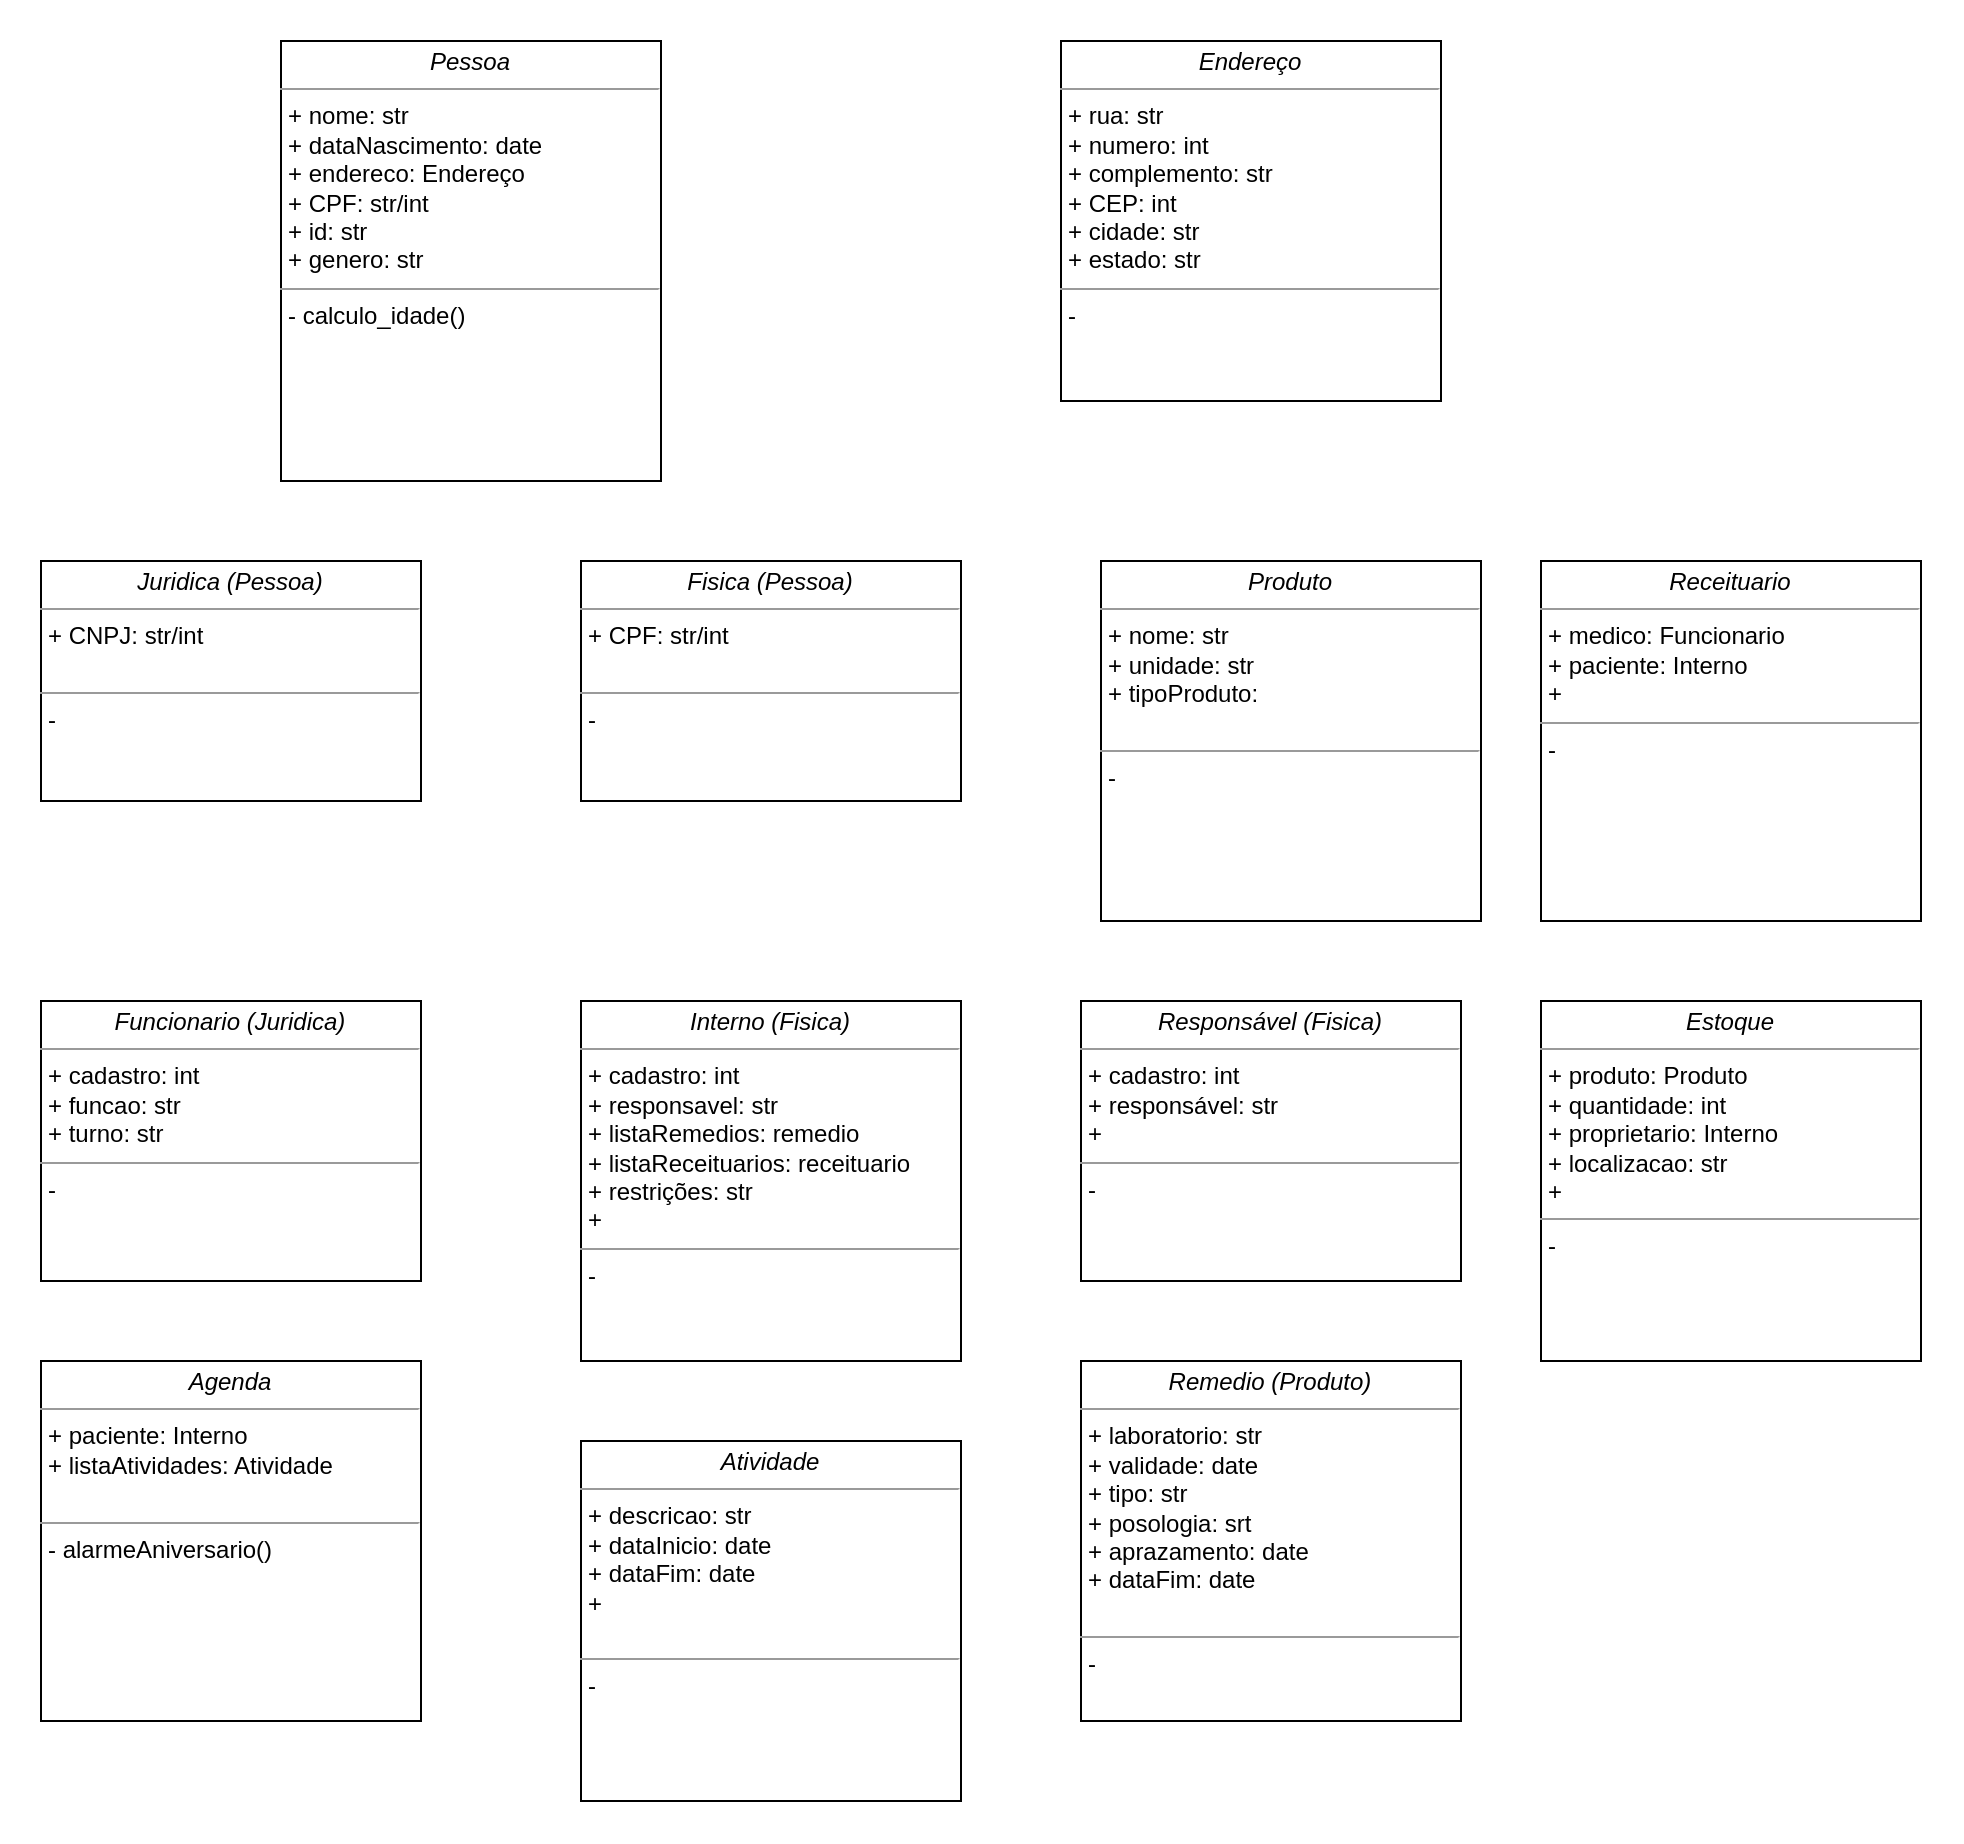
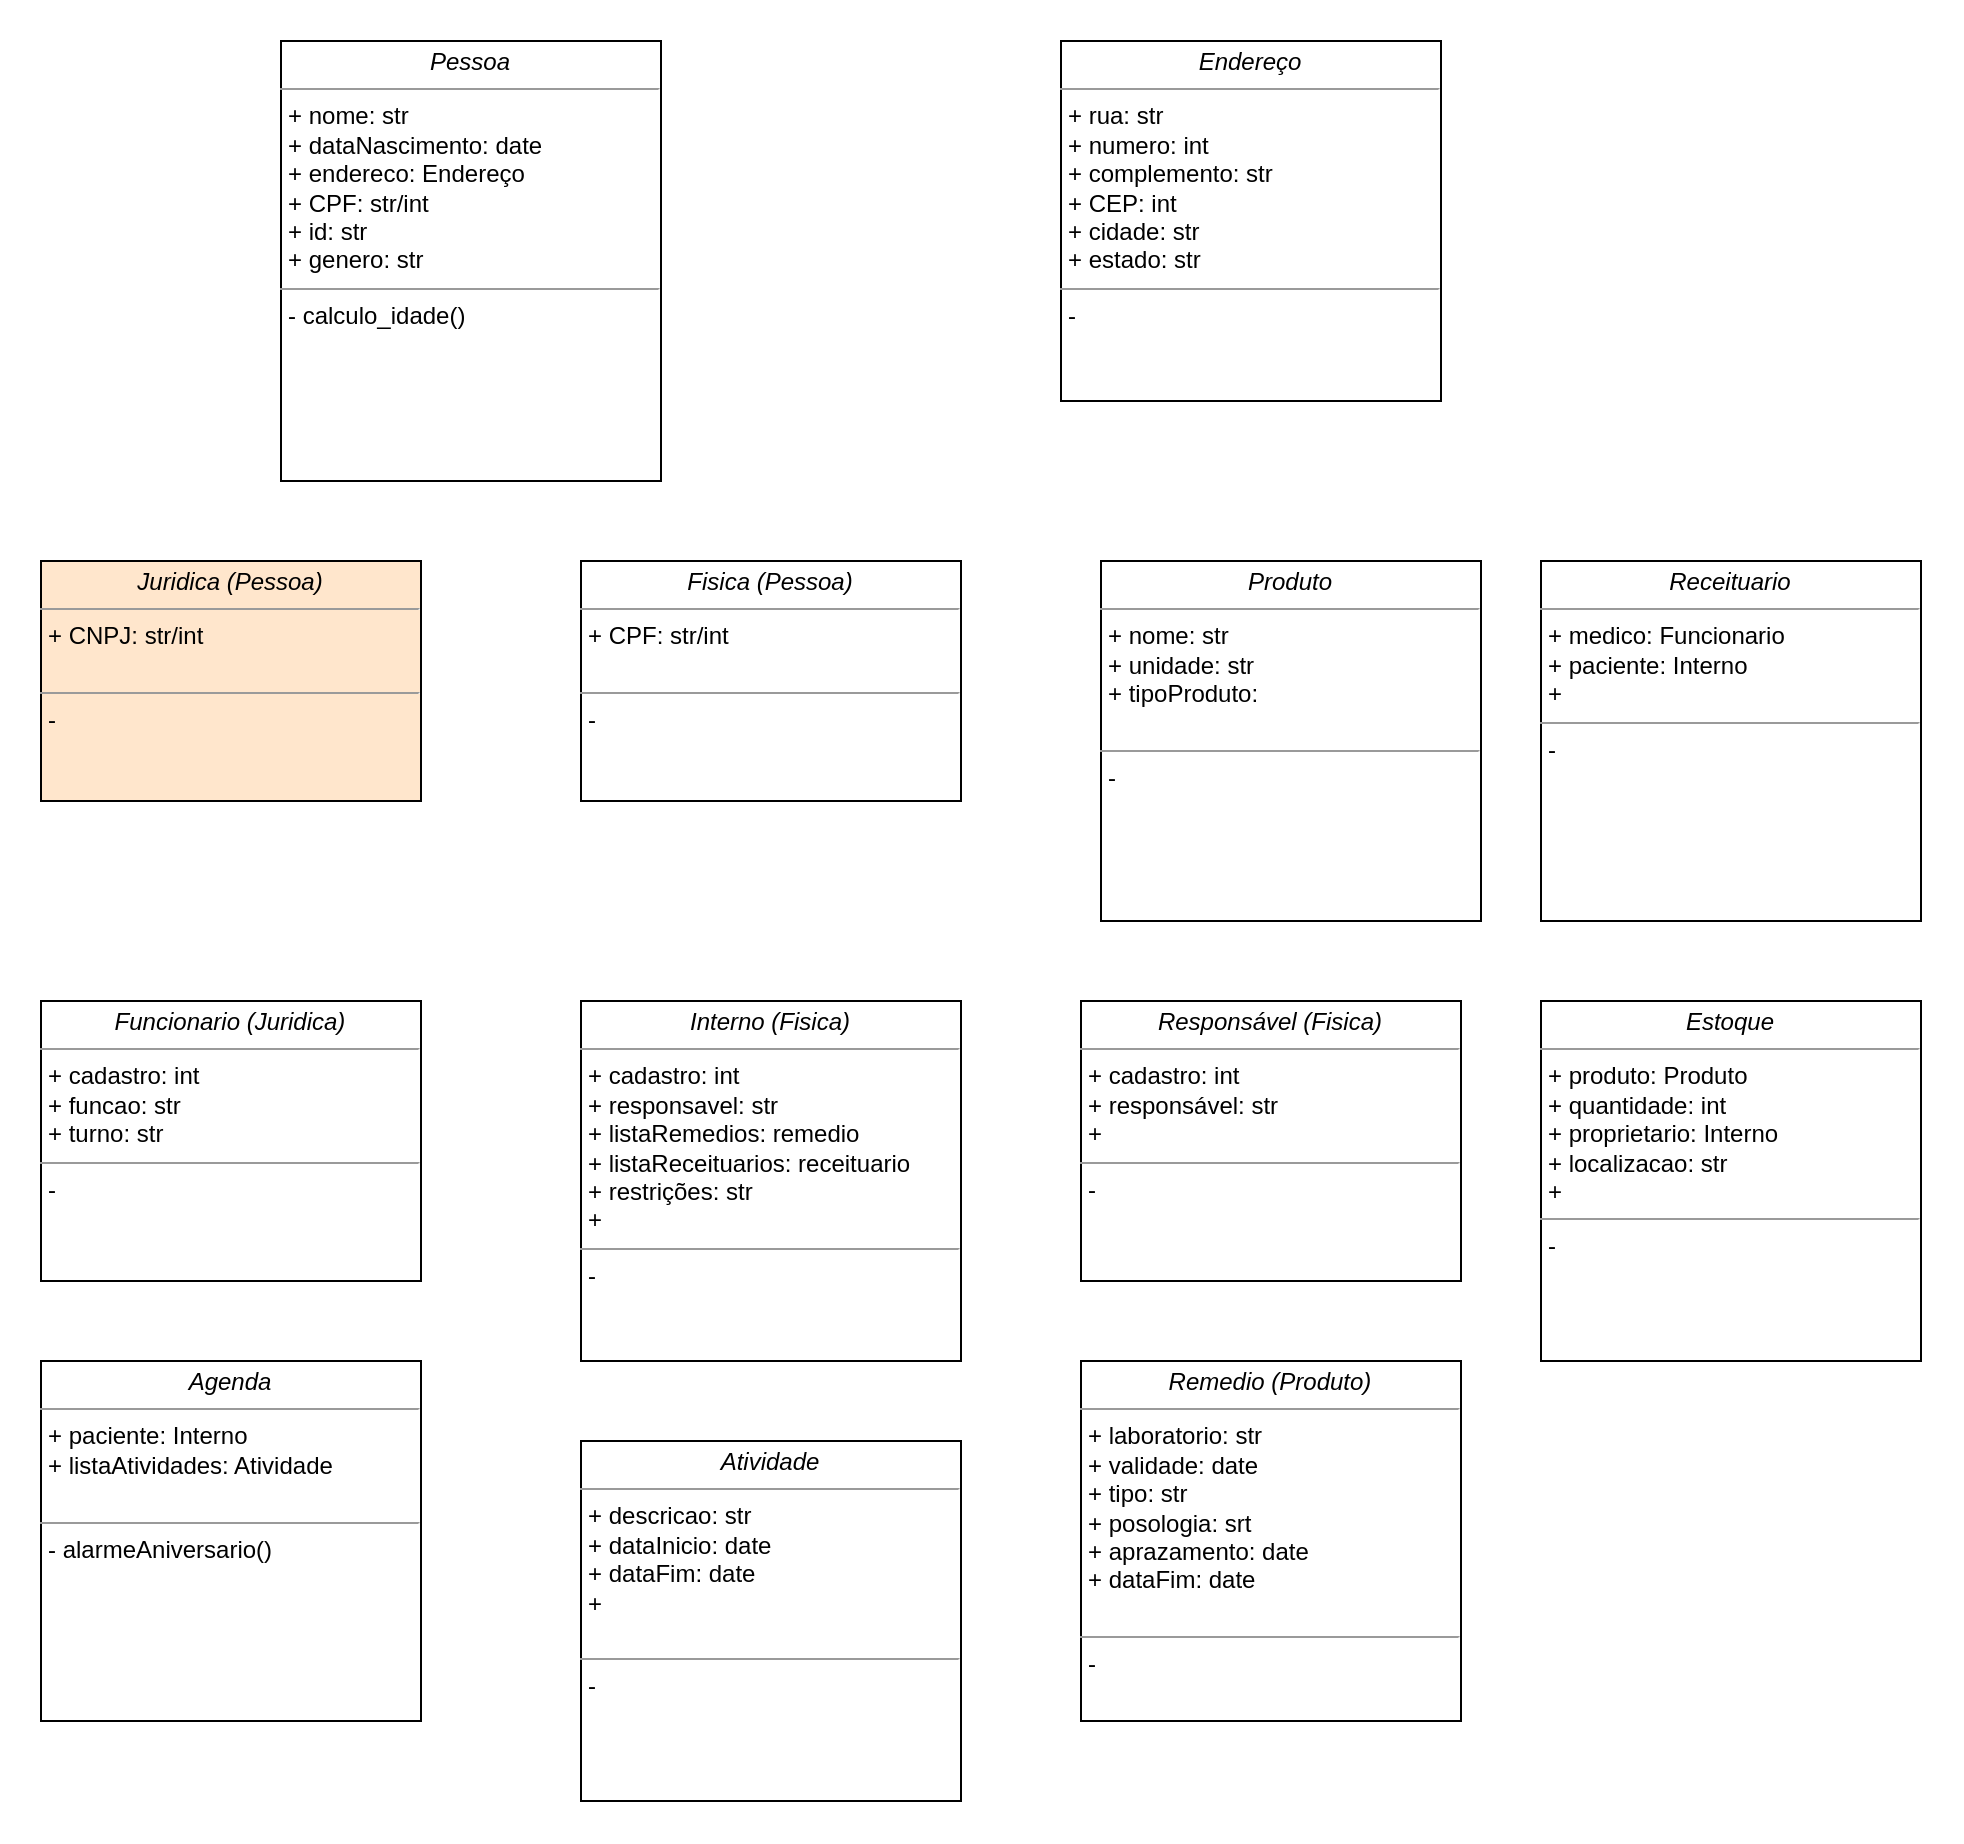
- <mxCell id="6" value="&lt;p style=&quot;margin:0px;margin-top:4px;text-align:center;&quot;&gt;&lt;i&gt;Juridica (Pessoa)&lt;/i&gt;&lt;/p&gt;&lt;hr size=&quot;1&quot;&gt;&lt;p style=&quot;margin:0px;margin-left:4px;&quot;&gt;&lt;span style=&quot;background-color: initial;&quot;&gt;+ CNPJ: str/int&lt;/span&gt;&lt;/p&gt;&lt;p style=&quot;margin:0px;margin-left:4px;&quot;&gt;&lt;span style=&quot;background-color: initial;&quot;&gt;&lt;br&gt;&lt;/span&gt;&lt;/p&gt;&lt;hr size=&quot;1&quot;&gt;&lt;p style=&quot;margin:0px;margin-left:4px;&quot;&gt;-&amp;nbsp;&lt;br&gt;&lt;br&gt;&lt;/p&gt;" style="verticalAlign=top;align=left;overflow=fill;fontSize=12;fontFamily=Helvetica;html=1;rounded=0;shadow=0;comic=0;labelBackgroundColor=none;strokeWidth=1" vertex="1" parent="1"><mxGeometry x="20" y="280" width="190" height="120" as="geometry" /></mxCell>
+ <mxCell id="6" value="&lt;p style=&quot;margin:0px;margin-top:4px;text-align:center;&quot;&gt;&lt;i&gt;Juridica (Pessoa)&lt;/i&gt;&lt;/p&gt;&lt;hr size=&quot;1&quot;&gt;&lt;p style=&quot;margin:0px;margin-left:4px;&quot;&gt;&lt;span style=&quot;background-color: initial;&quot;&gt;+ CNPJ: str/int&lt;/span&gt;&lt;/p&gt;&lt;p style=&quot;margin:0px;margin-left:4px;&quot;&gt;&lt;span style=&quot;background-color: initial;&quot;&gt;&lt;br&gt;&lt;/span&gt;&lt;/p&gt;&lt;hr size=&quot;1&quot;&gt;&lt;p style=&quot;margin:0px;margin-left:4px;&quot;&gt;-&amp;nbsp;&lt;br&gt;&lt;br&gt;&lt;/p&gt;" style="verticalAlign=top;align=left;overflow=fill;fontSize=12;fontFamily=Helvetica;html=1;rounded=0;shadow=0;comic=0;labelBackgroundColor=none;strokeWidth=1;fillColor=#ffe6cc;" vertex="1" parent="1"><mxGeometry x="20" y="280" width="190" height="120" as="geometry" /></mxCell>
